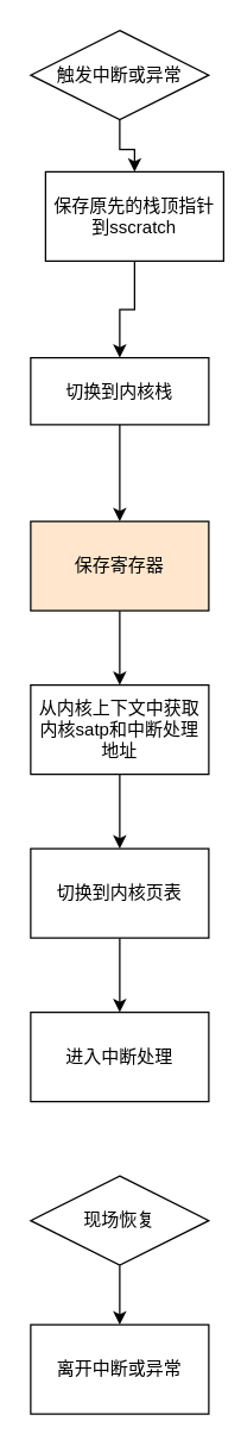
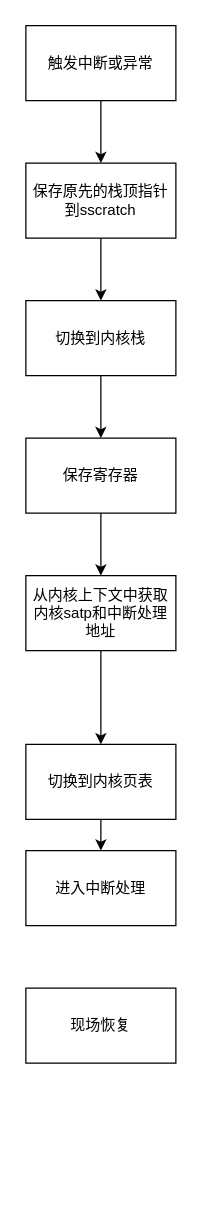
- <mxCell id="3" value="触发中断或异常" style="rhombus;whiteSpace=wrap;html=1;" vertex="1" parent="1"><mxGeometry x="20" y="20" width="120" height="60" as="geometry" /></mxCell>
+ <mxCell id="3" value="触发中断或异常" style="rounded=0;whiteSpace=wrap;html=1;" vertex="1" parent="1"><mxGeometry x="20" y="20" width="120" height="60" as="geometry" /></mxCell>
- <mxCell id="5" value="保存原先的栈顶指针到sscratch" style="rounded=0;whiteSpace=wrap;html=1;" vertex="1" parent="1"><mxGeometry x="30" y="115" width="120" height="60" as="geometry" /></mxCell>
+ <mxCell id="5" value="保存原先的栈顶指针到sscratch" style="rounded=0;whiteSpace=wrap;html=1;" vertex="1" parent="1"><mxGeometry x="20" y="130" width="120" height="60" as="geometry" /></mxCell>
- <mxCell id="7" value="切换到内核栈" style="rounded=0;whiteSpace=wrap;html=1;" vertex="1" parent="1"><mxGeometry x="20" y="240" width="120" height="45" as="geometry" /></mxCell>
+ <mxCell id="7" value="切换到内核栈" style="rounded=0;whiteSpace=wrap;html=1;" vertex="1" parent="1"><mxGeometry x="20" y="240" width="120" height="60" as="geometry" /></mxCell>
- <mxCell id="9" value="保存寄存器" style="rounded=0;whiteSpace=wrap;html=1;fillColor=#ffe6cc;" vertex="1" parent="1"><mxGeometry x="20" y="350" width="120" height="60" as="geometry" /></mxCell>
+ <mxCell id="9" value="保存寄存器" style="rounded=0;whiteSpace=wrap;html=1;" vertex="1" parent="1"><mxGeometry x="20" y="350" width="120" height="60" as="geometry" /></mxCell>
- <mxCell id="13" value="切换到内核页表" style="rounded=0;whiteSpace=wrap;html=1;" vertex="1" parent="1"><mxGeometry x="20" y="570" width="120" height="60" as="geometry" /></mxCell>
+ <mxCell id="13" value="切换到内核页表" style="rounded=0;whiteSpace=wrap;html=1;" vertex="1" parent="1"><mxGeometry x="20" y="595" width="120" height="60" as="geometry" /></mxCell>
- <mxCell id="16" value="现场恢复" style="rhombus;whiteSpace=wrap;html=1;" vertex="1" parent="1"><mxGeometry x="20" y="790" width="120" height="60" as="geometry" /></mxCell>
+ <mxCell id="16" value="现场恢复" style="rounded=0;whiteSpace=wrap;html=1;" vertex="1" parent="1"><mxGeometry x="20" y="790" width="120" height="60" as="geometry" /></mxCell>
- <mxCell id="15" style="edgeStyle=orthogonalEdgeStyle;rounded=0;orthogonalLoop=1;jettySize=auto;html=1;entryX=0.5;entryY=0;entryDx=0;entryDy=0;" edge="1" parent="1" source="16" target="17"><mxGeometry relative="1" as="geometry" /></mxCell>
- <mxCell id="17" value="离开中断或异常" style="rounded=0;whiteSpace=wrap;html=1;" vertex="1" parent="1"><mxGeometry x="20" y="890" width="120" height="60" as="geometry" /></mxCell>
